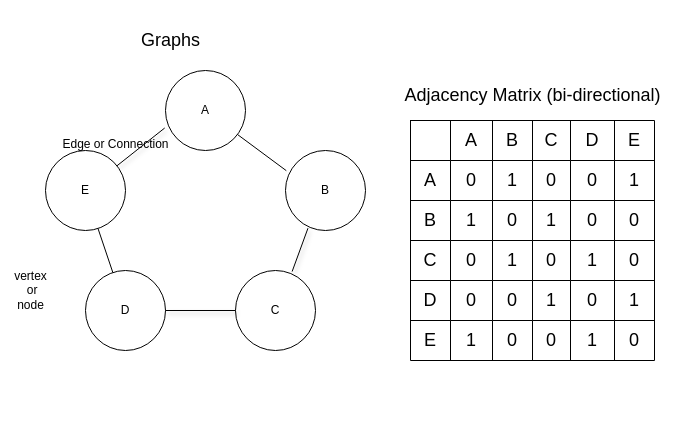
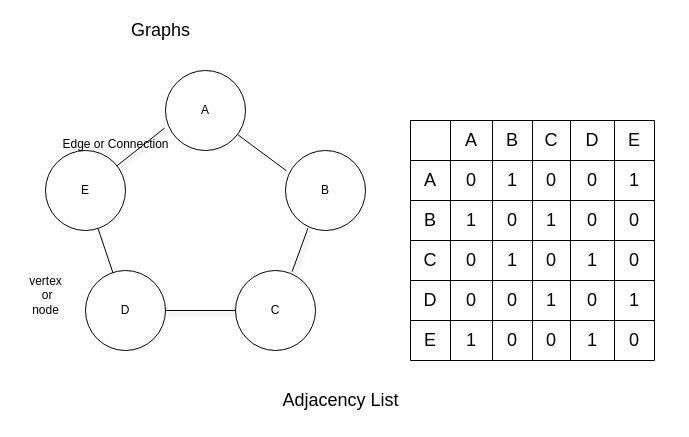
- <mxCell id="10" value="&lt;font style=&quot;font-size: 18px&quot;&gt;Graphs&lt;/font&gt;" style="text;html=1;align=center;verticalAlign=middle;resizable=0;points=[];autosize=1;strokeColor=none;fillColor=none;fontSize=12;" parent="1" vertex="1"><mxGeometry x="135" y="30" width="70" height="20" as="geometry" /></mxCell>
+ <mxCell id="10" value="&lt;font style=&quot;font-size: 18px&quot;&gt;Graphs&lt;/font&gt;" style="text;html=1;align=center;verticalAlign=middle;resizable=0;points=[];autosize=1;strokeColor=none;fillColor=none;fontSize=12;" parent="1" vertex="1"><mxGeometry x="125" y="20" width="70" height="20" as="geometry" /></mxCell>
- <mxCell id="58" value="Adjacency Matrix (bi-directional)" style="text;html=1;align=center;verticalAlign=middle;resizable=0;points=[];autosize=1;strokeColor=none;fillColor=none;fontSize=18;" parent="1" vertex="1"><mxGeometry x="397" y="80" width="270" height="30" as="geometry" /></mxCell>
- <mxCell id="8" value="&lt;font style=&quot;font-size: 12px&quot;&gt;vertex&lt;br&gt;&amp;nbsp;or &lt;br&gt;node&lt;/font&gt;" style="text;html=1;align=center;verticalAlign=middle;resizable=0;points=[];autosize=1;strokeColor=none;fillColor=none;" parent="1" vertex="1"><mxGeometry x="5" y="265" width="50" height="50" as="geometry" /></mxCell>
+ <mxCell id="8" value="&lt;font style=&quot;font-size: 12px&quot;&gt;vertex&lt;br&gt;&amp;nbsp;or &lt;br&gt;node&lt;/font&gt;" style="text;html=1;align=center;verticalAlign=middle;resizable=0;points=[];autosize=1;strokeColor=none;fillColor=none;" parent="1" vertex="1"><mxGeometry x="20" y="270" width="50" height="50" as="geometry" /></mxCell>
+ <mxCell id="59" value="Adjacency List" style="text;html=1;align=center;verticalAlign=middle;resizable=0;points=[];autosize=1;strokeColor=none;fillColor=none;fontSize=18;" parent="1" vertex="1"><mxGeometry x="275" y="385" width="130" height="30" as="geometry" /></mxCell>
